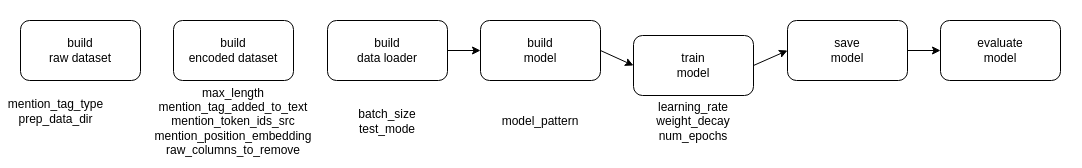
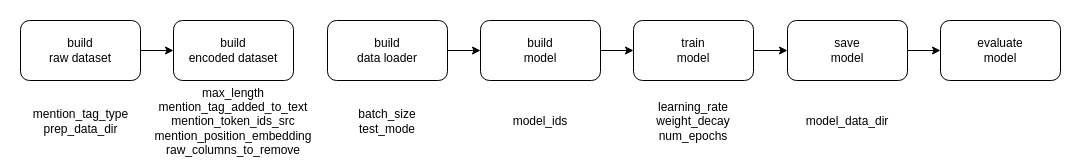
+ <mxCell id="13" value="" style="endArrow=classic;html=1;rounded=0;exitX=1;exitY=0.5;exitDx=0;exitDy=0;entryX=0;entryY=0.5;entryDx=0;entryDy=0;" edge="1" parent="1" source="2" target="3"><mxGeometry width="50" height="50" relative="1" as="geometry"><mxPoint x="270" y="330" as="sourcePoint" /><mxPoint x="320" y="280" as="targetPoint" /></mxGeometry></mxCell>
- <mxCell id="6" value="train&lt;br&gt;model" style="rounded=1;whiteSpace=wrap;html=1;" vertex="1" parent="1"><mxGeometry x="633" y="35" width="120" height="60" as="geometry" /></mxCell>
+ <mxCell id="6" value="train&lt;br&gt;model" style="rounded=1;whiteSpace=wrap;html=1;" vertex="1" parent="1"><mxGeometry x="633" y="20" width="120" height="60" as="geometry" /></mxCell>
- <mxCell id="14" value="mention_tag_type&lt;br&gt;prep_data_dir" style="text;html=1;strokeColor=none;fillColor=none;align=center;verticalAlign=middle;whiteSpace=wrap;rounded=0;" vertex="1" parent="1"><mxGeometry x="10.5" y="86" width="89" height="50" as="geometry" /></mxCell>
+ <mxCell id="14" value="mention_tag_type&lt;br&gt;prep_data_dir" style="text;html=1;strokeColor=none;fillColor=none;align=center;verticalAlign=middle;whiteSpace=wrap;rounded=0;" vertex="1" parent="1"><mxGeometry x="35.5" y="96" width="89" height="50" as="geometry" /></mxCell>
- <mxCell id="17" value="model_pattern" style="text;html=1;strokeColor=none;fillColor=none;align=center;verticalAlign=middle;whiteSpace=wrap;rounded=0;" vertex="1" parent="1"><mxGeometry x="510" y="106" width="60" height="30" as="geometry" /></mxCell>
+ <mxCell id="17" value="model_ids" style="text;html=1;strokeColor=none;fillColor=none;align=center;verticalAlign=middle;whiteSpace=wrap;rounded=0;" vertex="1" parent="1"><mxGeometry x="510" y="106" width="60" height="30" as="geometry" /></mxCell>
+ <mxCell id="19" value="model_data_dir" style="text;html=1;strokeColor=none;fillColor=none;align=center;verticalAlign=middle;whiteSpace=wrap;rounded=0;" vertex="1" parent="1"><mxGeometry x="817" y="106" width="60" height="30" as="geometry" /></mxCell>
